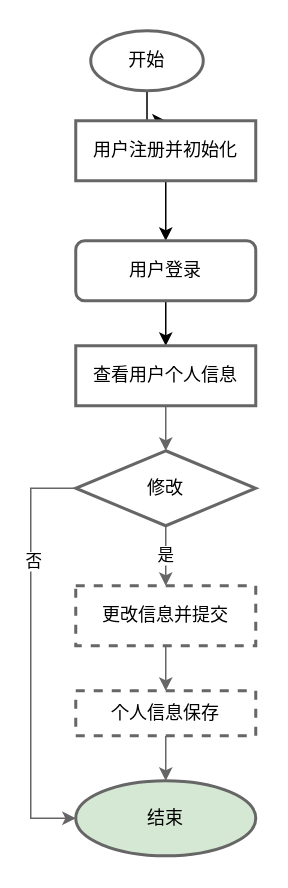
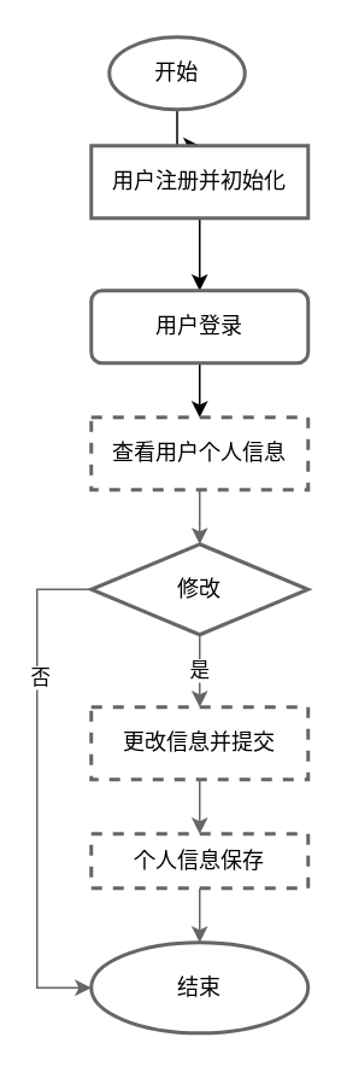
- <mxCell id="9" value="查看用户个人信息" style="whiteSpace=wrap;html=1;strokeWidth=2;strokeColor=#666666;" vertex="1" parent="1"><mxGeometry x="50" y="230" width="120" height="40" as="geometry" /></mxCell>
+ <mxCell id="9" value="查看用户个人信息" style="whiteSpace=wrap;html=1;strokeWidth=2;strokeColor=#666666;dashed=1;" vertex="1" parent="1"><mxGeometry x="50" y="230" width="120" height="40" as="geometry" /></mxCell>
- <mxCell id="18" value="结束" style="ellipse;whiteSpace=wrap;html=1;strokeWidth=2;strokeColor=#666666;fillColor=#d5e8d4;" vertex="1" parent="1"><mxGeometry x="50" y="520" width="120" height="50" as="geometry" /></mxCell>
+ <mxCell id="18" value="结束" style="ellipse;whiteSpace=wrap;html=1;strokeWidth=2;strokeColor=#666666;" vertex="1" parent="1"><mxGeometry x="50" y="520" width="120" height="50" as="geometry" /></mxCell>
